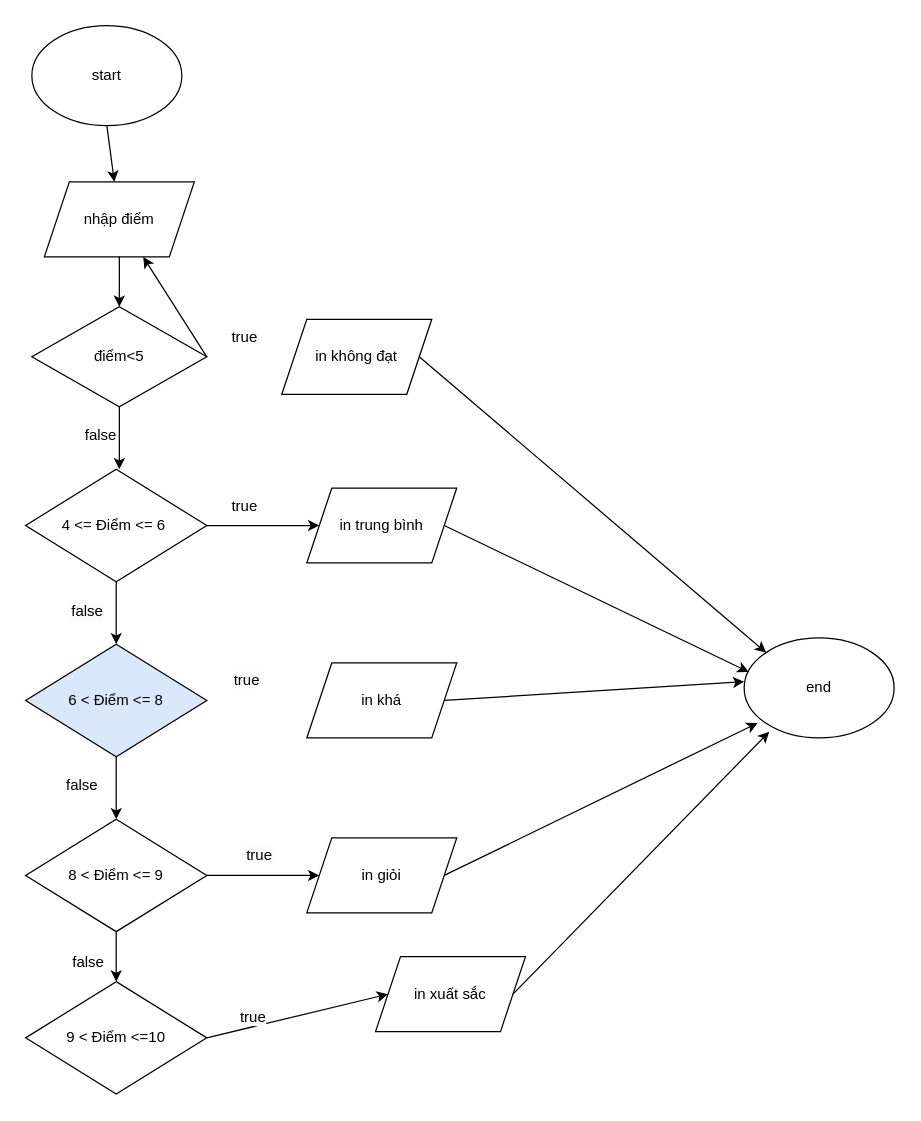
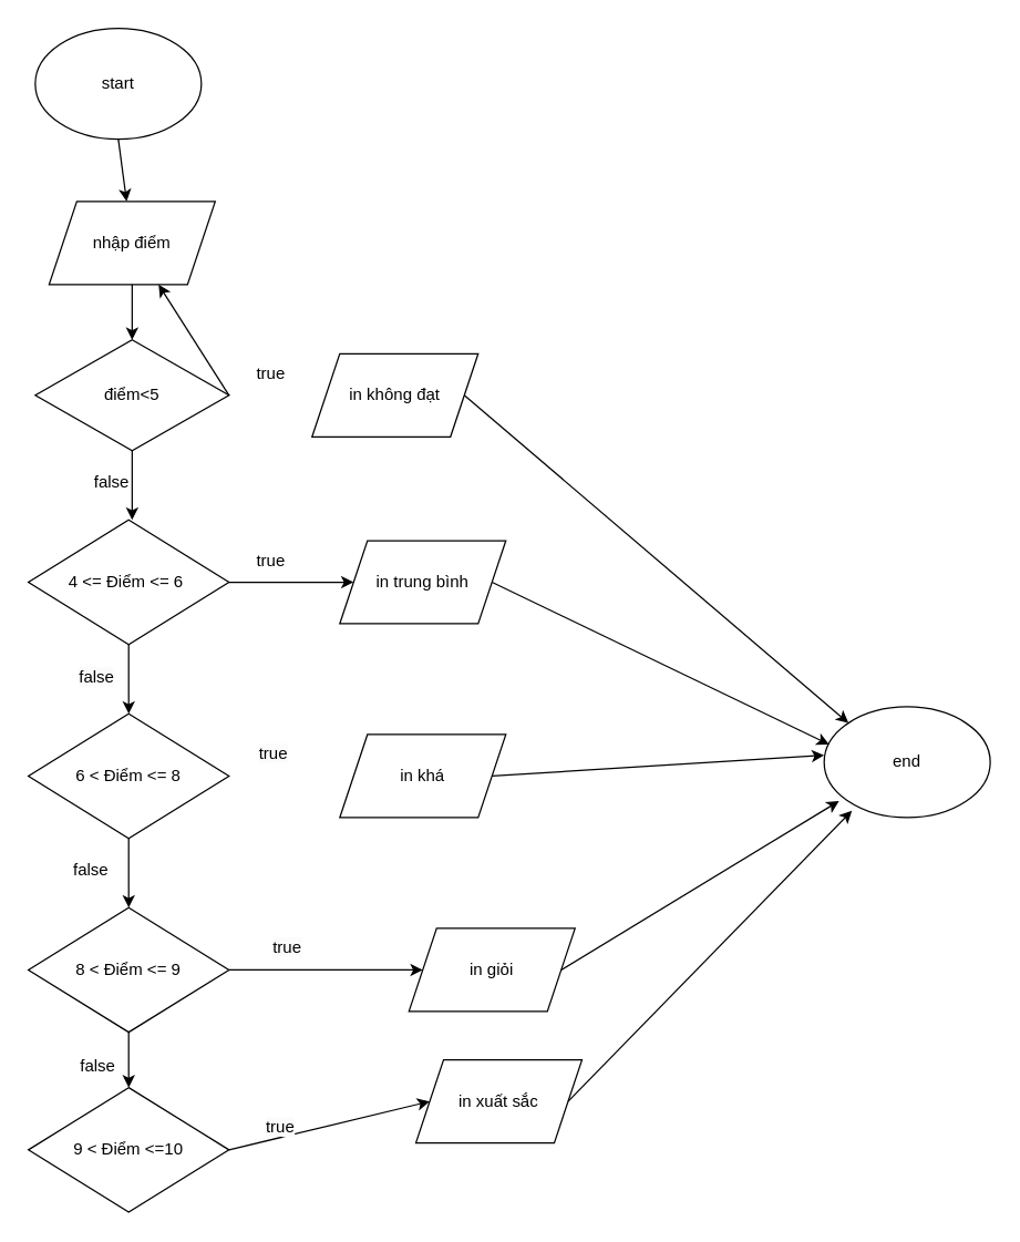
- <mxCell id="15" value="6 &amp;lt; Điểm &amp;lt;= 8" style="rhombus;whiteSpace=wrap;html=1;fillColor=#dae8fc;" vertex="1" parent="1"><mxGeometry x="20" y="515" width="145" height="90" as="geometry" /></mxCell>
+ <mxCell id="15" value="6 &amp;lt; Điểm &amp;lt;= 8" style="rhombus;whiteSpace=wrap;html=1;" vertex="1" parent="1"><mxGeometry x="20" y="515" width="145" height="90" as="geometry" /></mxCell>
- <mxCell id="18" value="in giỏi" style="shape=parallelogram;perimeter=parallelogramPerimeter;whiteSpace=wrap;html=1;fixedSize=1;" vertex="1" parent="1"><mxGeometry x="245" y="670" width="120" height="60" as="geometry" /></mxCell>
+ <mxCell id="18" value="in giỏi" style="shape=parallelogram;perimeter=parallelogramPerimeter;whiteSpace=wrap;html=1;fixedSize=1;" vertex="1" parent="1"><mxGeometry x="295" y="670" width="120" height="60" as="geometry" /></mxCell>
